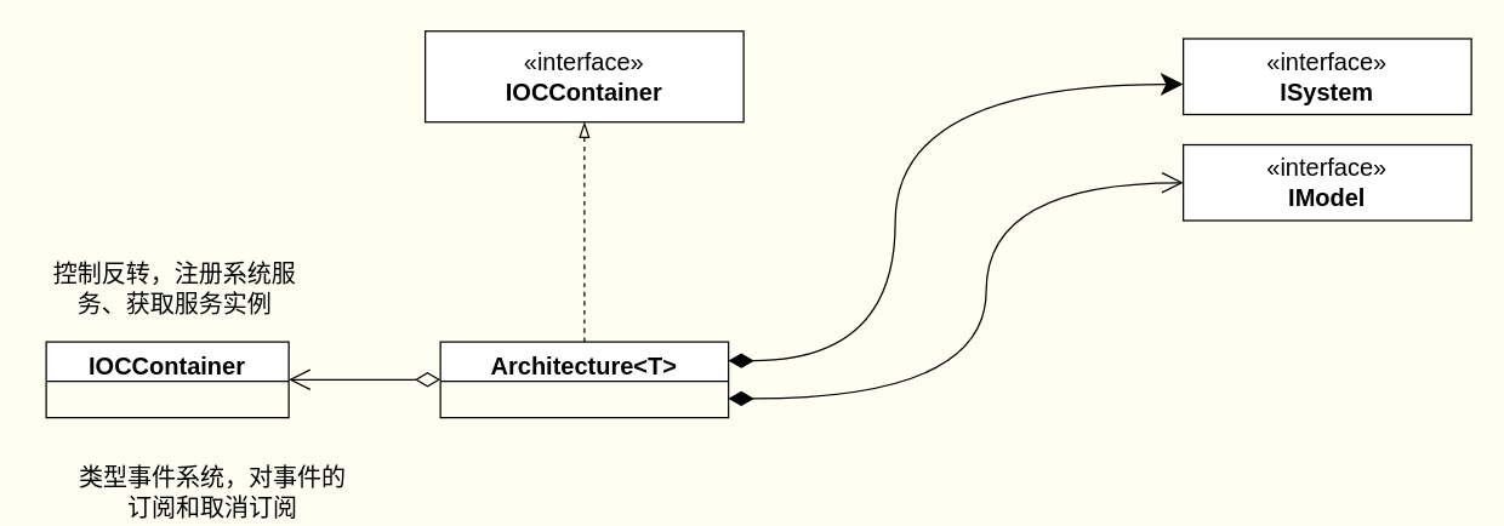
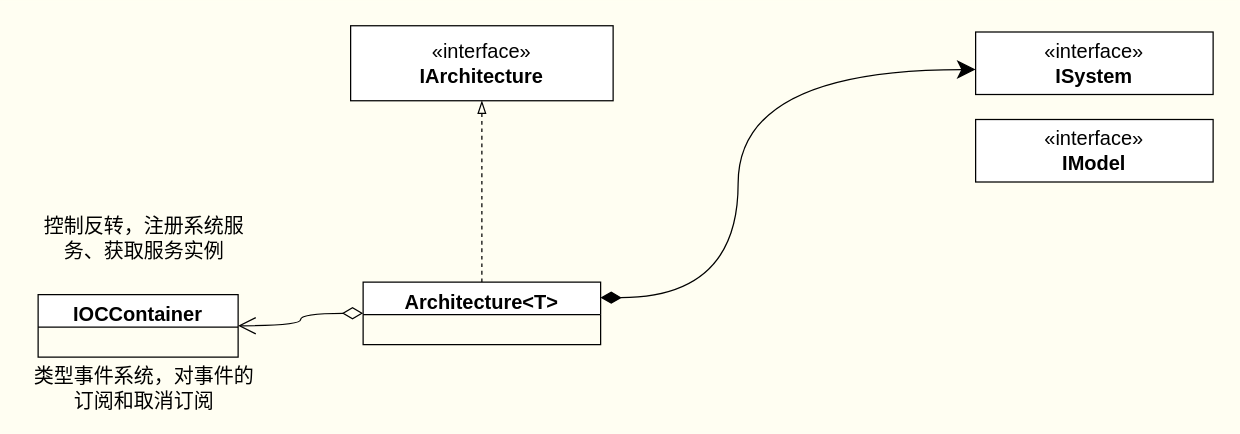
- <mxCell id="2" value="«interface»&lt;br&gt;&lt;b&gt;IOCContainer&lt;/b&gt;" style="html=1;whiteSpace=wrap;fontSize=16;" vertex="1" parent="1"><mxGeometry x="280" y="20" width="210" height="60" as="geometry" /></mxCell>
+ <mxCell id="2" value="«interface»&lt;br&gt;&lt;b&gt;IArchitecture&lt;/b&gt;" style="html=1;whiteSpace=wrap;fontSize=16;" vertex="1" parent="1"><mxGeometry x="280" y="20" width="210" height="60" as="geometry" /></mxCell>
- <mxCell id="9" value="" style="endArrow=open;html=1;endSize=12;startArrow=diamondThin;startSize=14;startFill=1;edgeStyle=orthogonalEdgeStyle;align=left;verticalAlign=bottom;rounded=0;fontSize=12;curved=1;exitX=1;exitY=0.75;exitDx=0;exitDy=0;" edge="1" parent="1" source="4" target="6"><mxGeometry x="-0.877" y="20" relative="1" as="geometry"><mxPoint x="500" y="85" as="sourcePoint" /><mxPoint x="775" y="35" as="targetPoint" /><mxPoint as="offset" /><Array as="points"><mxPoint x="650" y="263" /><mxPoint x="650" y="120" /></Array></mxGeometry></mxCell>
- <mxCell id="10" value="IOCContainer" style="swimlane;fontStyle=1;align=center;verticalAlign=top;childLayout=stackLayout;horizontal=1;startSize=26;horizontalStack=0;resizeParent=1;resizeParentMax=0;resizeLast=0;collapsible=1;marginBottom=0;whiteSpace=wrap;html=1;fontSize=16;" vertex="1" parent="1"><mxGeometry x="30" y="225" width="160" height="50" as="geometry" /></mxCell>
+ <mxCell id="10" value="IOCContainer" style="swimlane;fontStyle=1;align=center;verticalAlign=top;childLayout=stackLayout;horizontal=1;startSize=26;horizontalStack=0;resizeParent=1;resizeParentMax=0;resizeLast=0;collapsible=1;marginBottom=0;whiteSpace=wrap;html=1;fontSize=16;" vertex="1" parent="1"><mxGeometry x="30" y="235" width="160" height="50" as="geometry" /></mxCell>
- <mxCell id="13" value="类型事件系统，对事件的订阅和取消订阅" style="text;html=1;strokeColor=none;fillColor=none;align=center;verticalAlign=middle;whiteSpace=wrap;rounded=0;fontSize=16;" vertex="1" parent="1"><mxGeometry x="50" y="310" width="180" height="30" as="geometry" /></mxCell>
+ <mxCell id="13" value="类型事件系统，对事件的订阅和取消订阅" style="text;html=1;strokeColor=none;fillColor=none;align=center;verticalAlign=middle;whiteSpace=wrap;rounded=0;fontSize=16;" vertex="1" parent="1"><mxGeometry x="25" y="295" width="180" height="30" as="geometry" /></mxCell>
